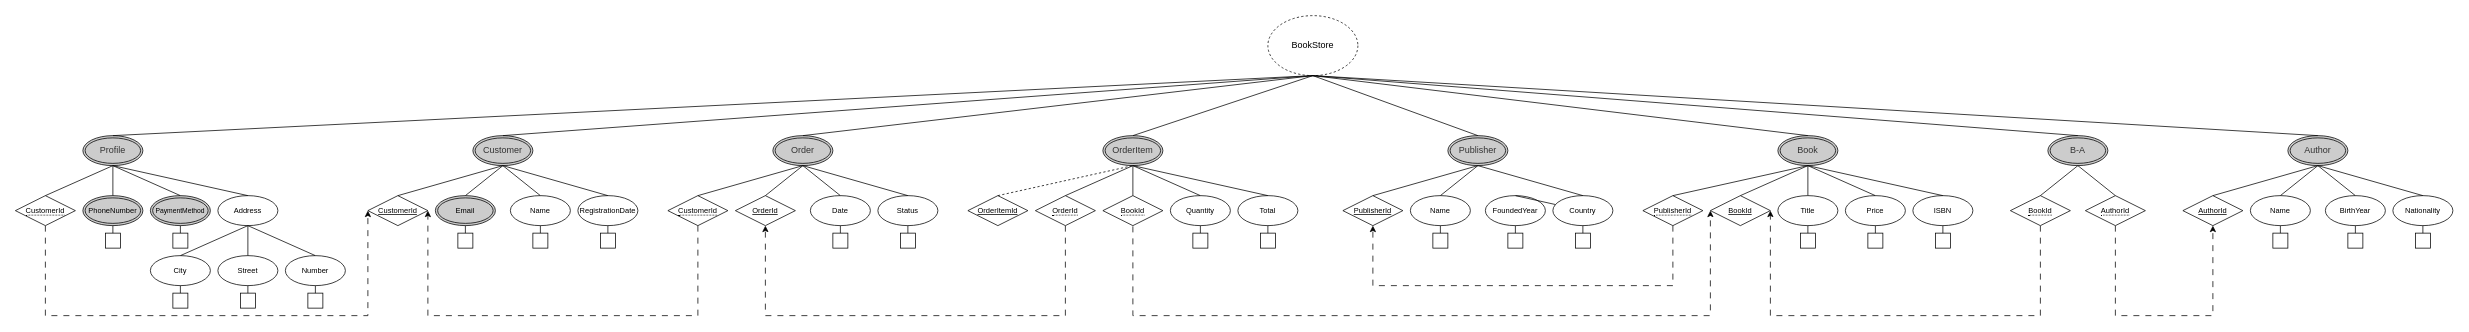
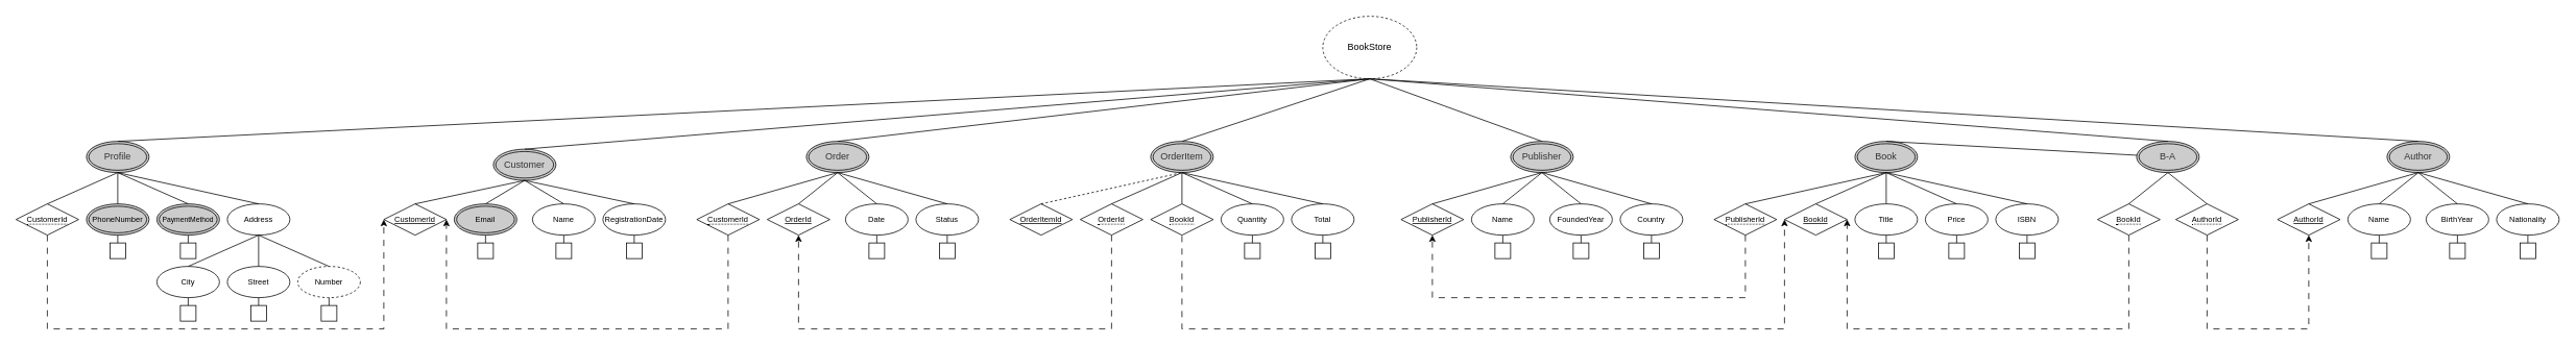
- <mxCell id="97" value="" style="endArrow=none;html=1;rounded=0;exitX=0.5;exitY=0;exitDx=0;exitDy=0;entryX=0.5;entryY=1;entryDx=0;entryDy=0;" edge="1" parent="1" source="79" target="2"><mxGeometry width="50" height="50" relative="1" as="geometry"><mxPoint x="1520" y="190" as="sourcePoint" /><mxPoint x="1470" y="90" as="targetPoint" /></mxGeometry></mxCell>
+ <mxCell id="97" value="" style="endArrow=none;html=1;rounded=0;exitX=0.5;exitY=0;exitDx=0;exitDy=0;" edge="1" parent="1" source="79" target="98"><mxGeometry width="50" height="50" relative="1" as="geometry"><mxPoint x="1520" y="190" as="sourcePoint" /><mxPoint x="1470" y="90" as="targetPoint" /></mxGeometry></mxCell>
- <mxCell id="30" value="Customer" style="ellipse;shape=doubleEllipse;margin=3;whiteSpace=wrap;html=1;align=center;fillColor=#CCCCCC;fontColor=#333333;strokeColor=#000000;" vertex="1" parent="1"><mxGeometry x="630" y="180" width="80" height="40" as="geometry" /></mxCell>
+ <mxCell id="30" value="Customer" style="ellipse;shape=doubleEllipse;margin=3;whiteSpace=wrap;html=1;align=center;fillColor=#CCCCCC;fontColor=#333333;strokeColor=#000000;" vertex="1" parent="1"><mxGeometry x="630" y="190" width="80" height="40" as="geometry" /></mxCell>
- <mxCell id="126" value="" style="endArrow=none;html=1;rounded=0;exitX=0.5;exitY=0;exitDx=0;exitDy=0;" edge="1" parent="1" source="123" target="127"><mxGeometry width="50" height="50" relative="1" as="geometry"><mxPoint x="1895" y="270" as="sourcePoint" /><mxPoint x="1985" y="230" as="targetPoint" /></mxGeometry></mxCell>
+ <mxCell id="126" value="" style="endArrow=none;html=1;rounded=0;exitX=0.5;exitY=0;exitDx=0;exitDy=0;entryX=0.5;entryY=1;entryDx=0;entryDy=0;" edge="1" parent="1" source="123" target="122"><mxGeometry width="50" height="50" relative="1" as="geometry"><mxPoint x="1895" y="270" as="sourcePoint" /><mxPoint x="1985" y="230" as="targetPoint" /></mxGeometry></mxCell>
- <mxCell id="16" value="Number" style="ellipse;whiteSpace=wrap;html=1;align=center;fontSize=10;" vertex="1" parent="1"><mxGeometry x="380" y="340" width="80" height="40" as="geometry" /></mxCell>
+ <mxCell id="16" value="Number" style="ellipse;whiteSpace=wrap;html=1;align=center;fontSize=10;dashed=1;" vertex="1" parent="1"><mxGeometry x="380" y="340" width="80" height="40" as="geometry" /></mxCell>
